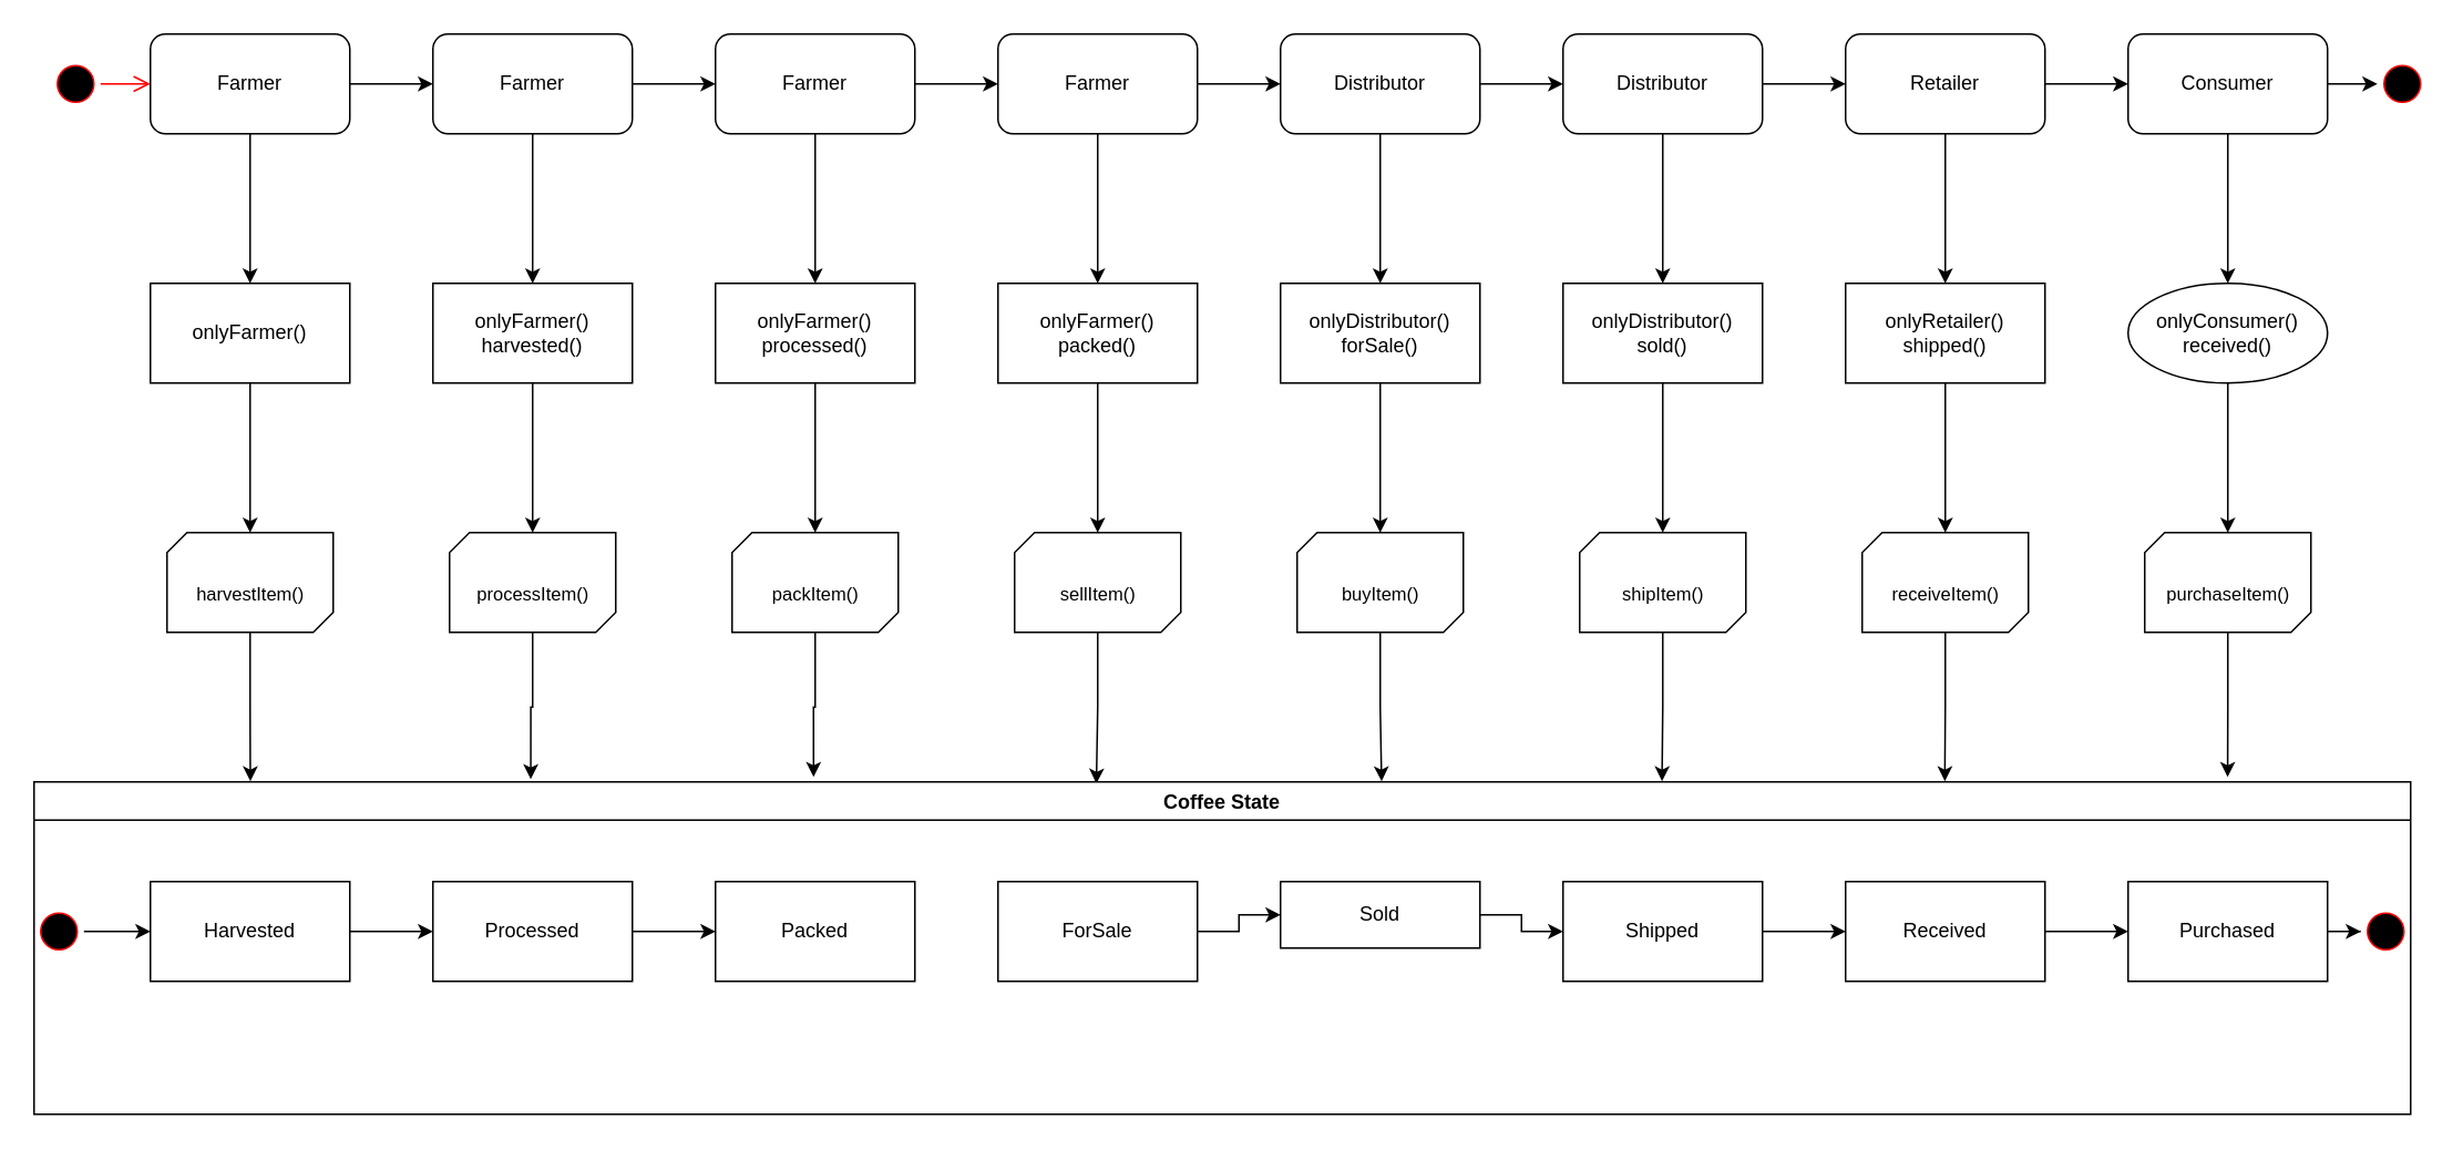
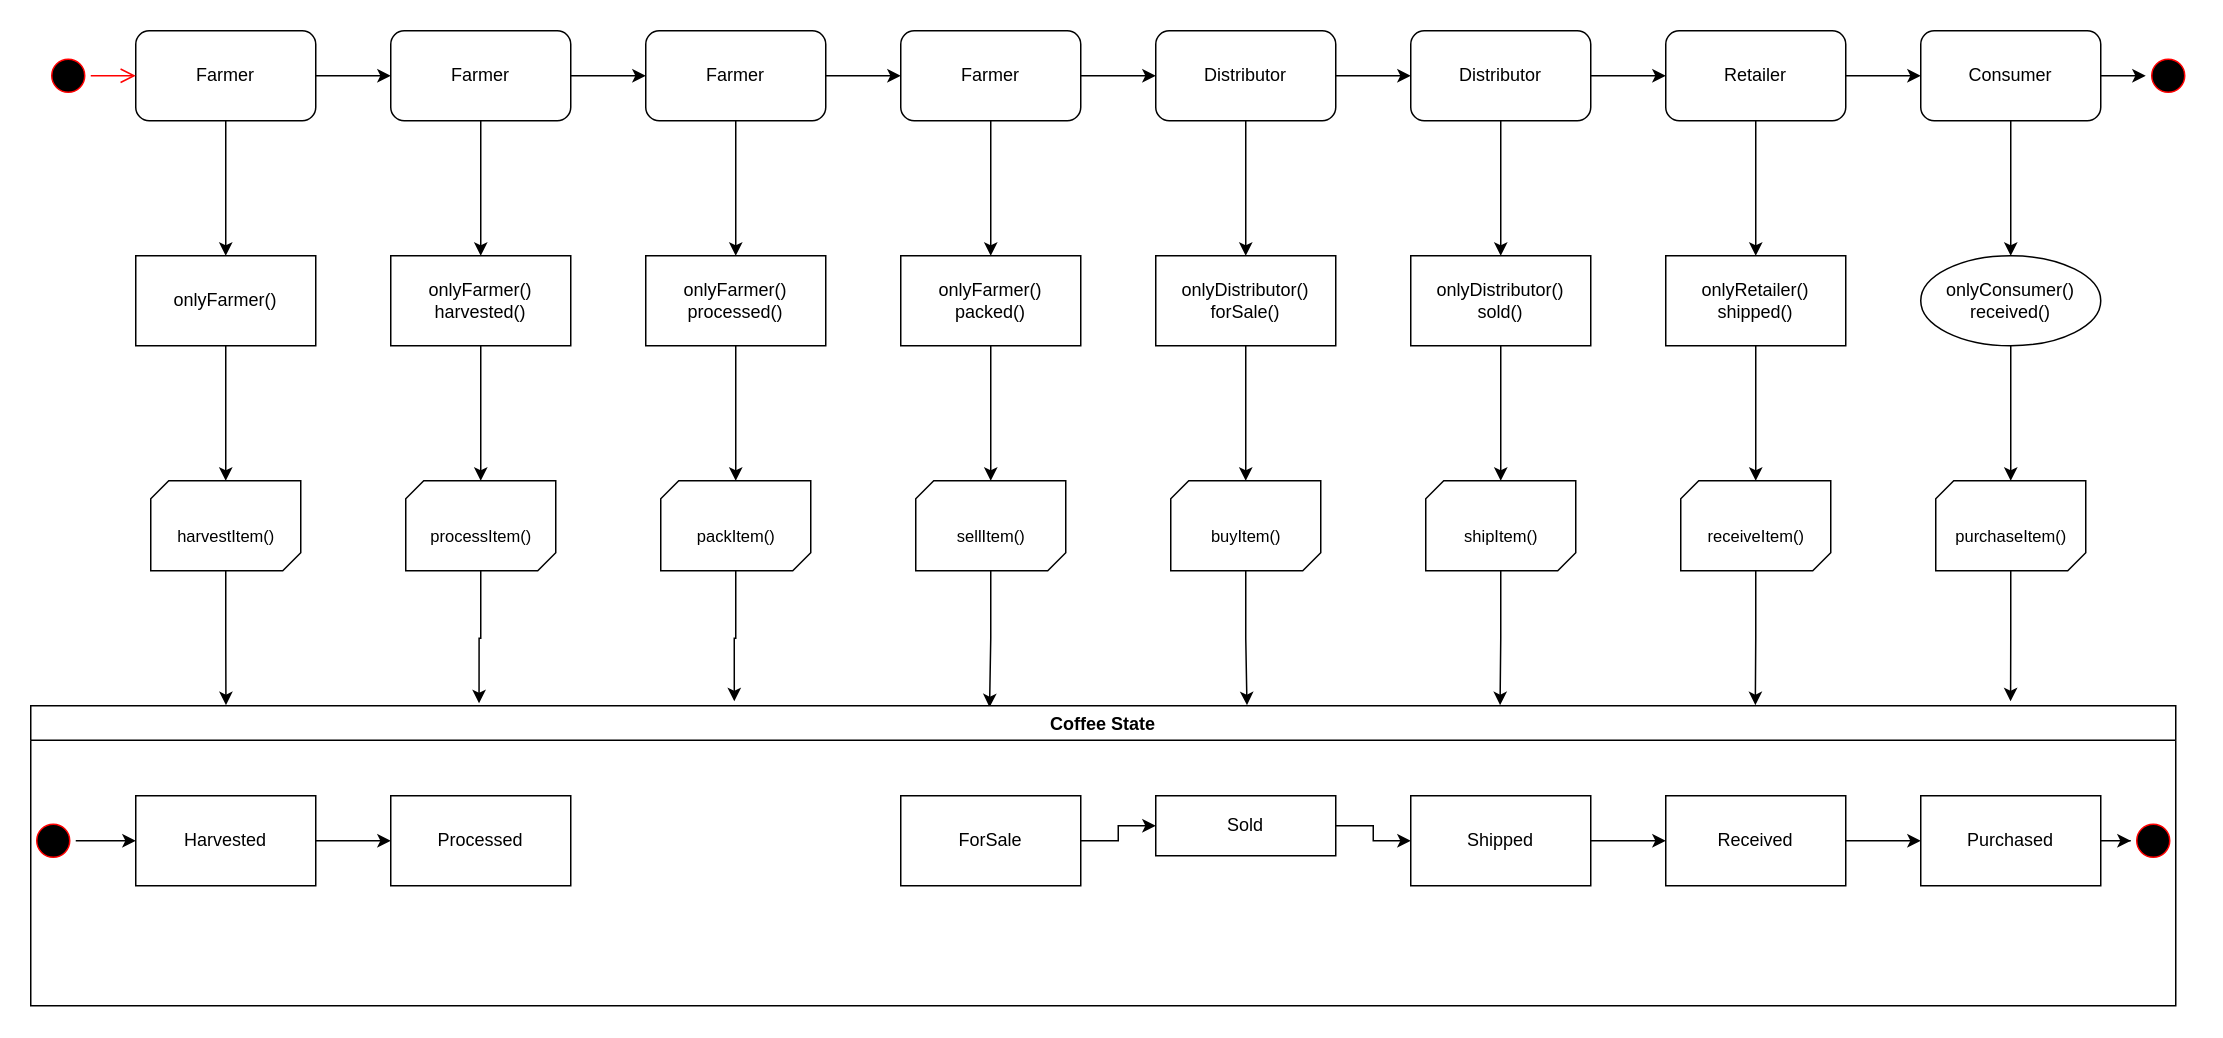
- <mxCell id="60" style="edgeStyle=orthogonalEdgeStyle;rounded=0;orthogonalLoop=1;jettySize=auto;html=1;entryX=0;entryY=0.5;entryDx=0;entryDy=0;" edge="1" parent="57" source="61" target="62"><mxGeometry relative="1" as="geometry" /></mxCell>
- <mxCell id="62" value="Packed" style="rounded=0;whiteSpace=wrap;html=1;" vertex="1" parent="57"><mxGeometry x="410" y="60" width="120" height="60" as="geometry" /></mxCell>
